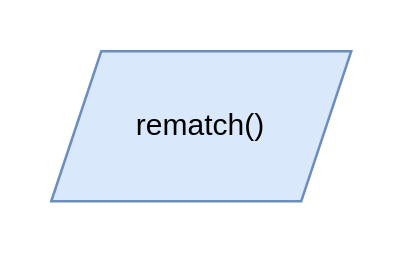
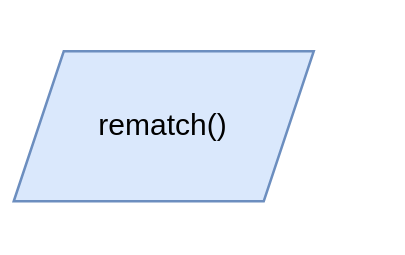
- <mxCell id="2" value="rematch()" style="shape=parallelogram;perimeter=parallelogramPerimeter;whiteSpace=wrap;html=1;fixedSize=1;fillColor=#dae8fc;strokeColor=#6c8ebf;" vertex="1" parent="1"><mxGeometry x="20" y="20" width="120" height="60" as="geometry" /></mxCell>
+ <mxCell id="2" value="rematch()" style="shape=parallelogram;perimeter=parallelogramPerimeter;whiteSpace=wrap;html=1;fixedSize=1;fillColor=#dae8fc;strokeColor=#6c8ebf;" vertex="1" parent="1"><mxGeometry x="5" y="20" width="120" height="60" as="geometry" /></mxCell>
